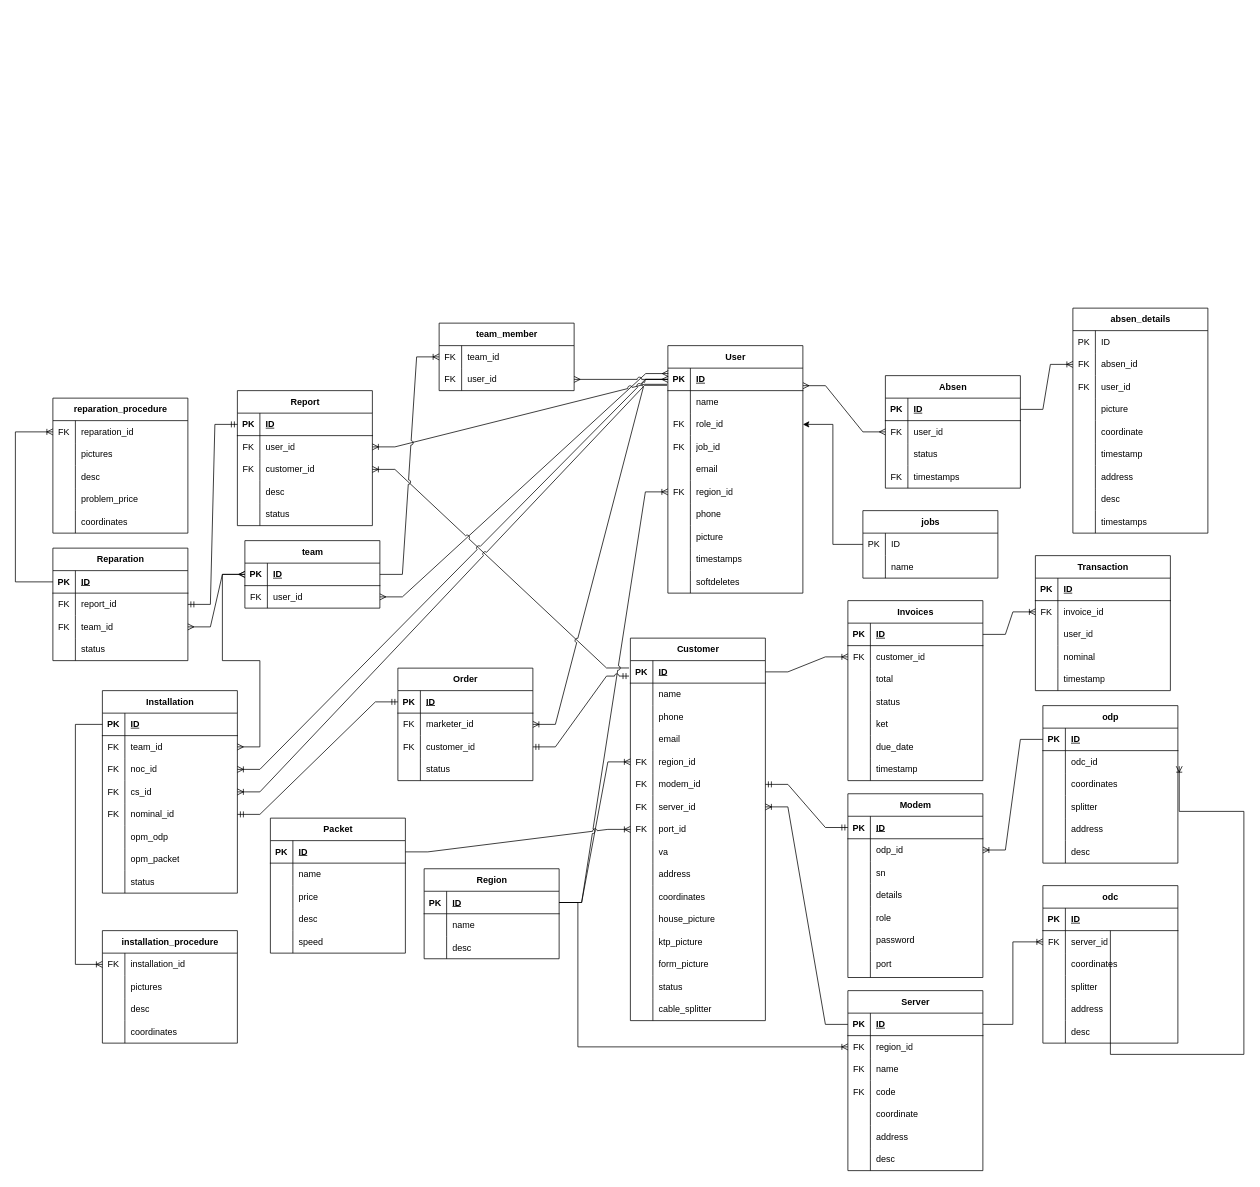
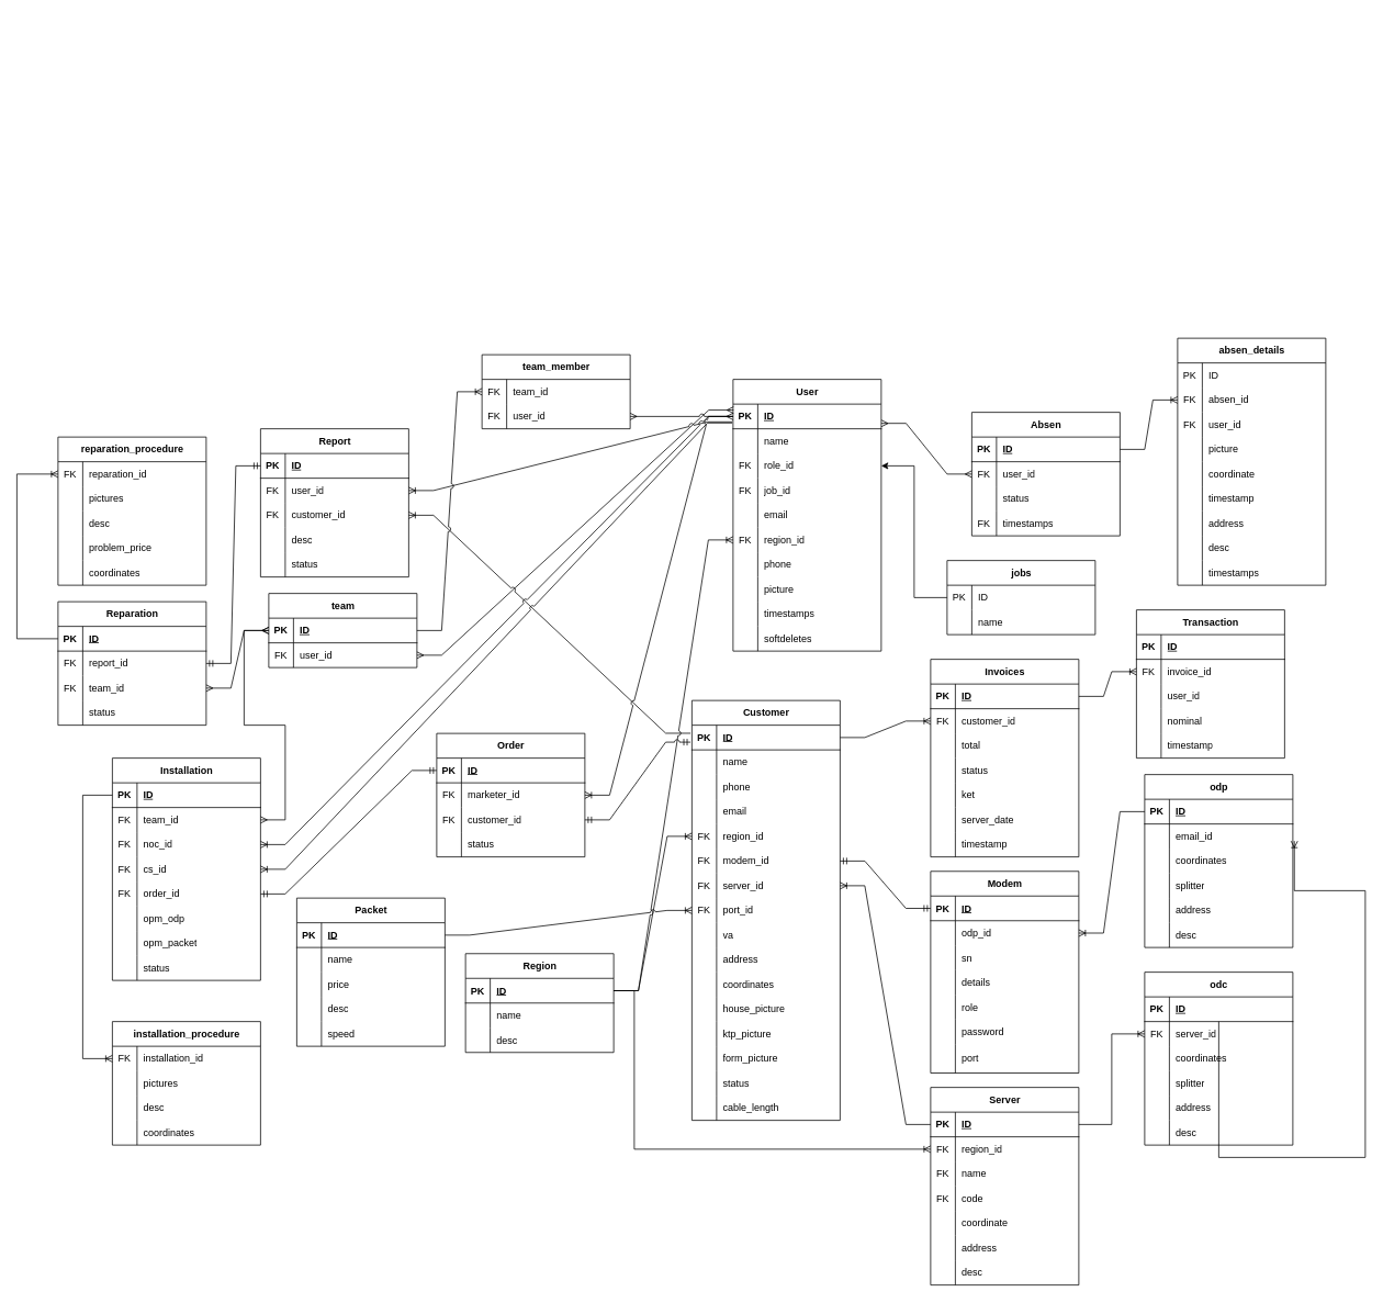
- <mxCell id="360" value="due_date" style="shape=partialRectangle;connectable=0;fillColor=none;top=0;left=0;bottom=0;right=0;align=left;spacingLeft=6;overflow=hidden;whiteSpace=wrap;html=1;" parent="358" vertex="1"><mxGeometry x="30" width="150" height="30" as="geometry"><mxRectangle width="150" height="30" as="alternateBounds" /></mxGeometry></mxCell>
+ <mxCell id="360" value="server_date" style="shape=partialRectangle;connectable=0;fillColor=none;top=0;left=0;bottom=0;right=0;align=left;spacingLeft=6;overflow=hidden;whiteSpace=wrap;html=1;" parent="358" vertex="1"><mxGeometry x="30" width="150" height="30" as="geometry"><mxRectangle width="150" height="30" as="alternateBounds" /></mxGeometry></mxCell>
- <mxCell id="161" value="odc_id" style="shape=partialRectangle;connectable=0;fillColor=none;top=0;left=0;bottom=0;right=0;align=left;spacingLeft=6;overflow=hidden;whiteSpace=wrap;html=1;" parent="159" vertex="1"><mxGeometry x="30" width="150" height="30" as="geometry"><mxRectangle width="150" height="30" as="alternateBounds" /></mxGeometry></mxCell>
+ <mxCell id="161" value="email_id" style="shape=partialRectangle;connectable=0;fillColor=none;top=0;left=0;bottom=0;right=0;align=left;spacingLeft=6;overflow=hidden;whiteSpace=wrap;html=1;" parent="159" vertex="1"><mxGeometry x="30" width="150" height="30" as="geometry"><mxRectangle width="150" height="30" as="alternateBounds" /></mxGeometry></mxCell>
- <mxCell id="230" value="nominal_id" style="shape=partialRectangle;connectable=0;fillColor=none;top=0;left=0;bottom=0;right=0;align=left;spacingLeft=6;overflow=hidden;whiteSpace=wrap;html=1;" parent="228" vertex="1"><mxGeometry x="30" width="150" height="30" as="geometry"><mxRectangle width="150" height="30" as="alternateBounds" /></mxGeometry></mxCell>
+ <mxCell id="230" value="order_id" style="shape=partialRectangle;connectable=0;fillColor=none;top=0;left=0;bottom=0;right=0;align=left;spacingLeft=6;overflow=hidden;whiteSpace=wrap;html=1;" parent="228" vertex="1"><mxGeometry x="30" width="150" height="30" as="geometry"><mxRectangle width="150" height="30" as="alternateBounds" /></mxGeometry></mxCell>
- <mxCell id="132" value="cable_splitter" style="shape=partialRectangle;connectable=0;fillColor=none;top=0;left=0;bottom=0;right=0;align=left;spacingLeft=6;overflow=hidden;whiteSpace=wrap;html=1;" parent="130" vertex="1"><mxGeometry x="30" width="150" height="30" as="geometry"><mxRectangle width="150" height="30" as="alternateBounds" /></mxGeometry></mxCell>
+ <mxCell id="132" value="cable_length" style="shape=partialRectangle;connectable=0;fillColor=none;top=0;left=0;bottom=0;right=0;align=left;spacingLeft=6;overflow=hidden;whiteSpace=wrap;html=1;" parent="130" vertex="1"><mxGeometry x="30" width="150" height="30" as="geometry"><mxRectangle width="150" height="30" as="alternateBounds" /></mxGeometry></mxCell>
